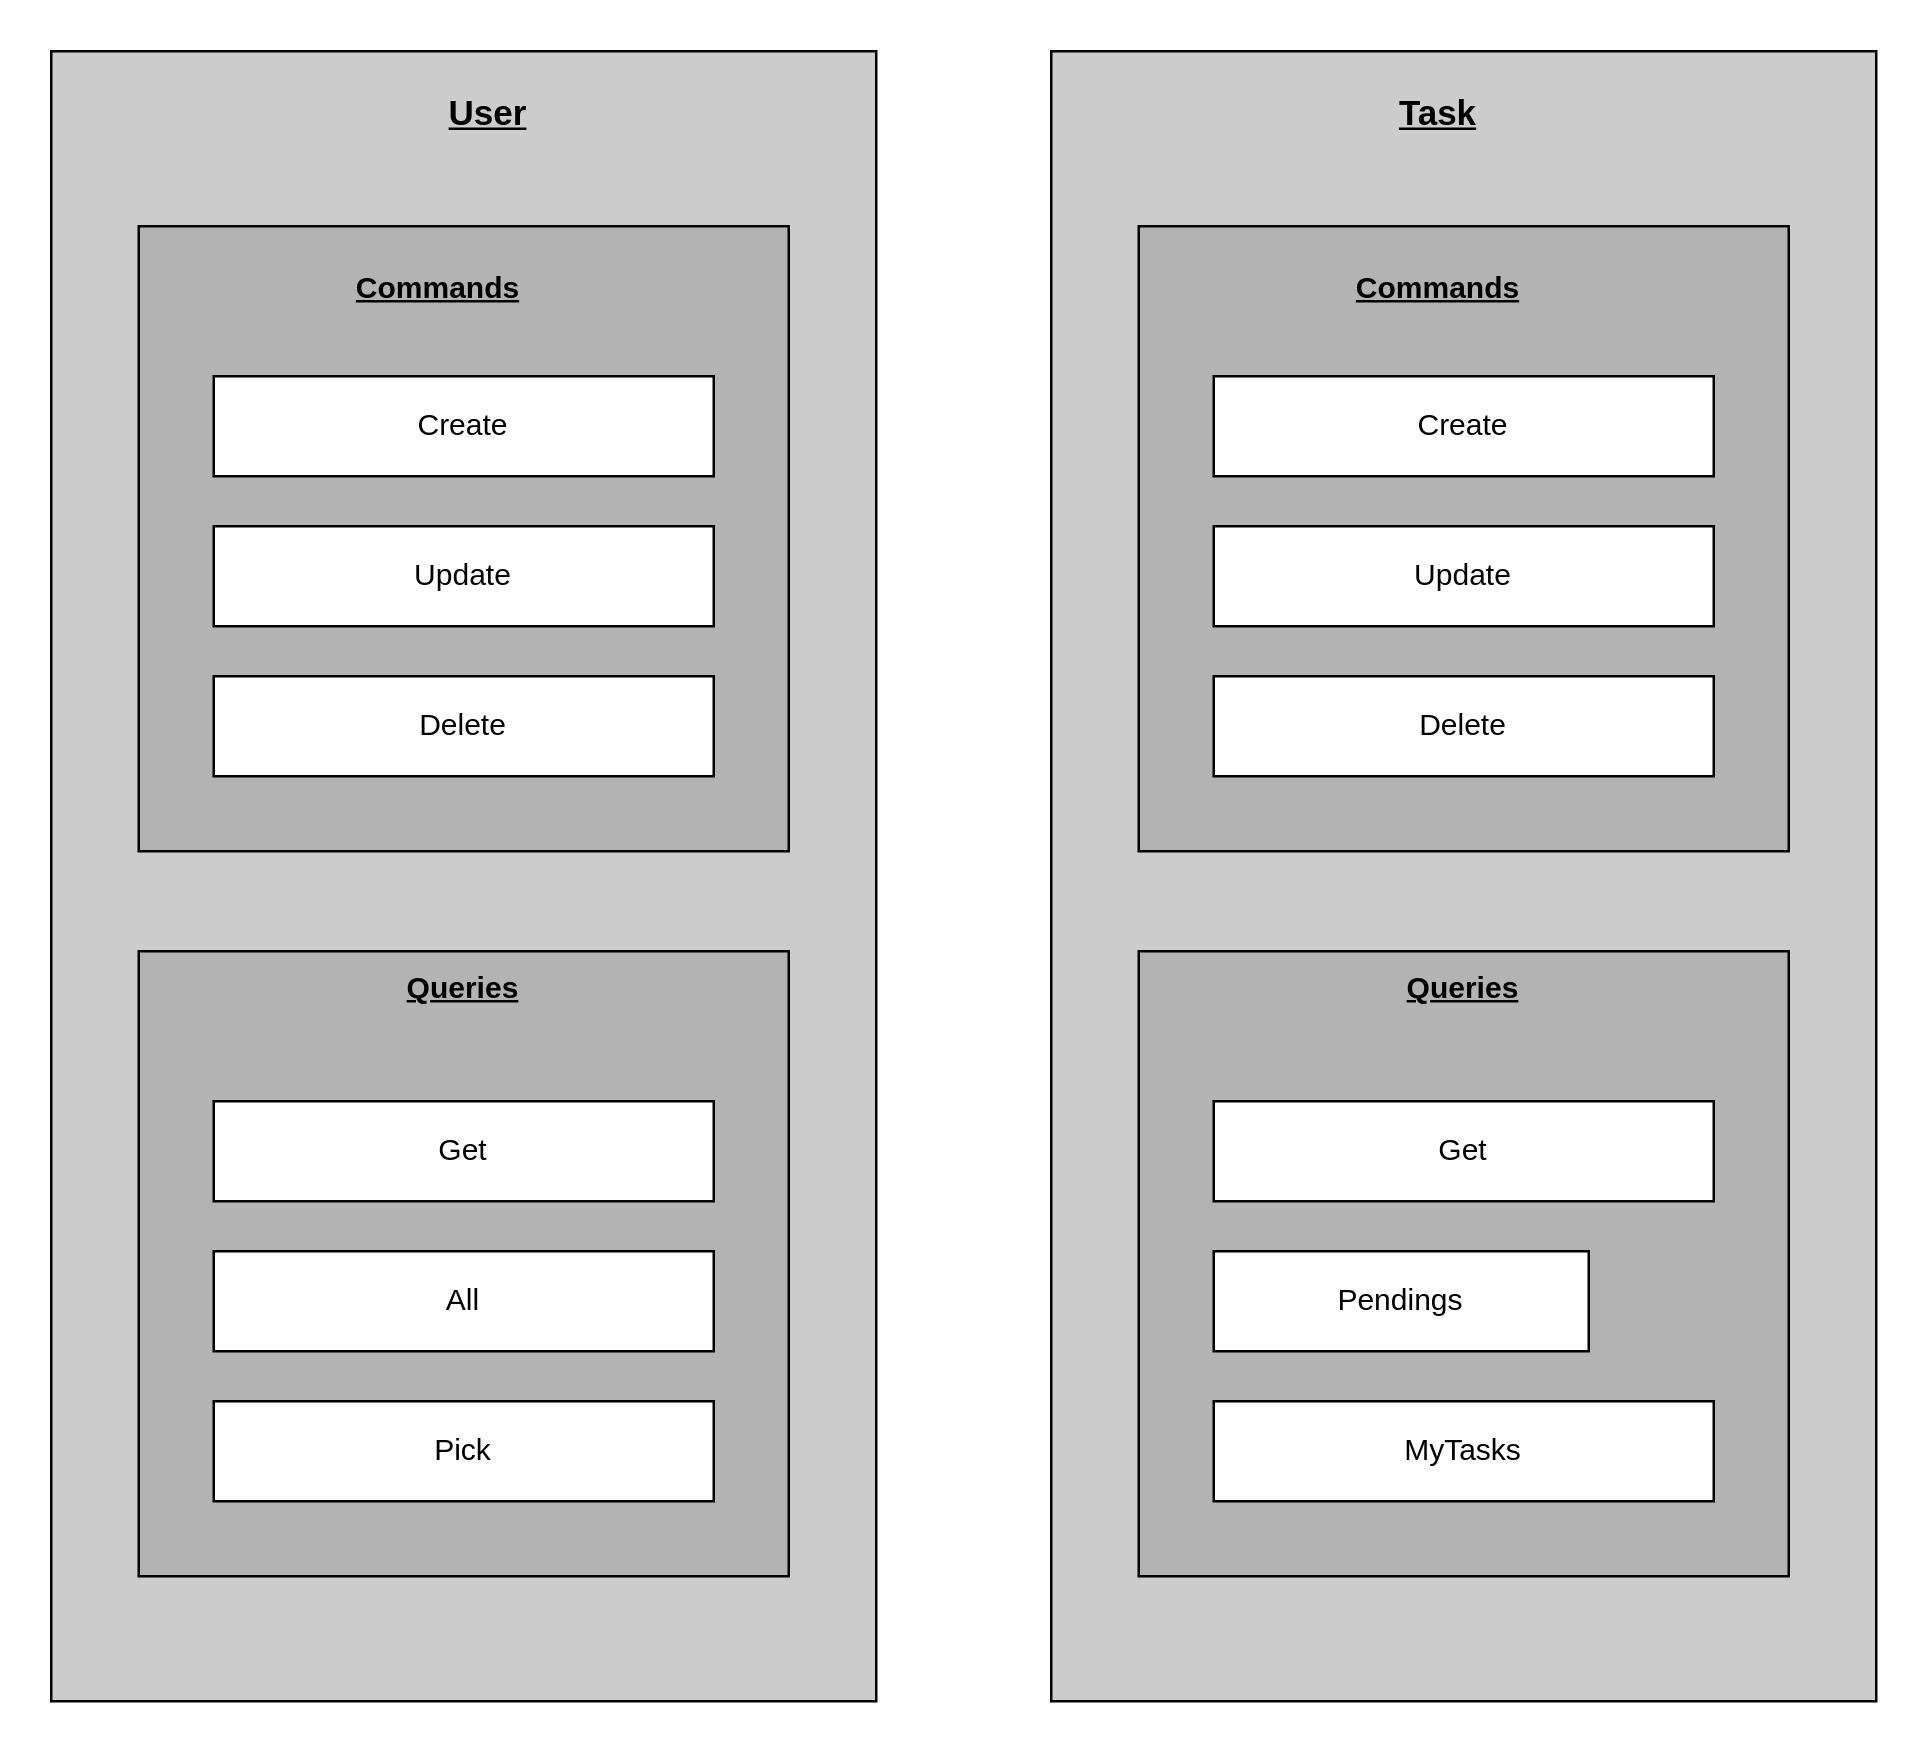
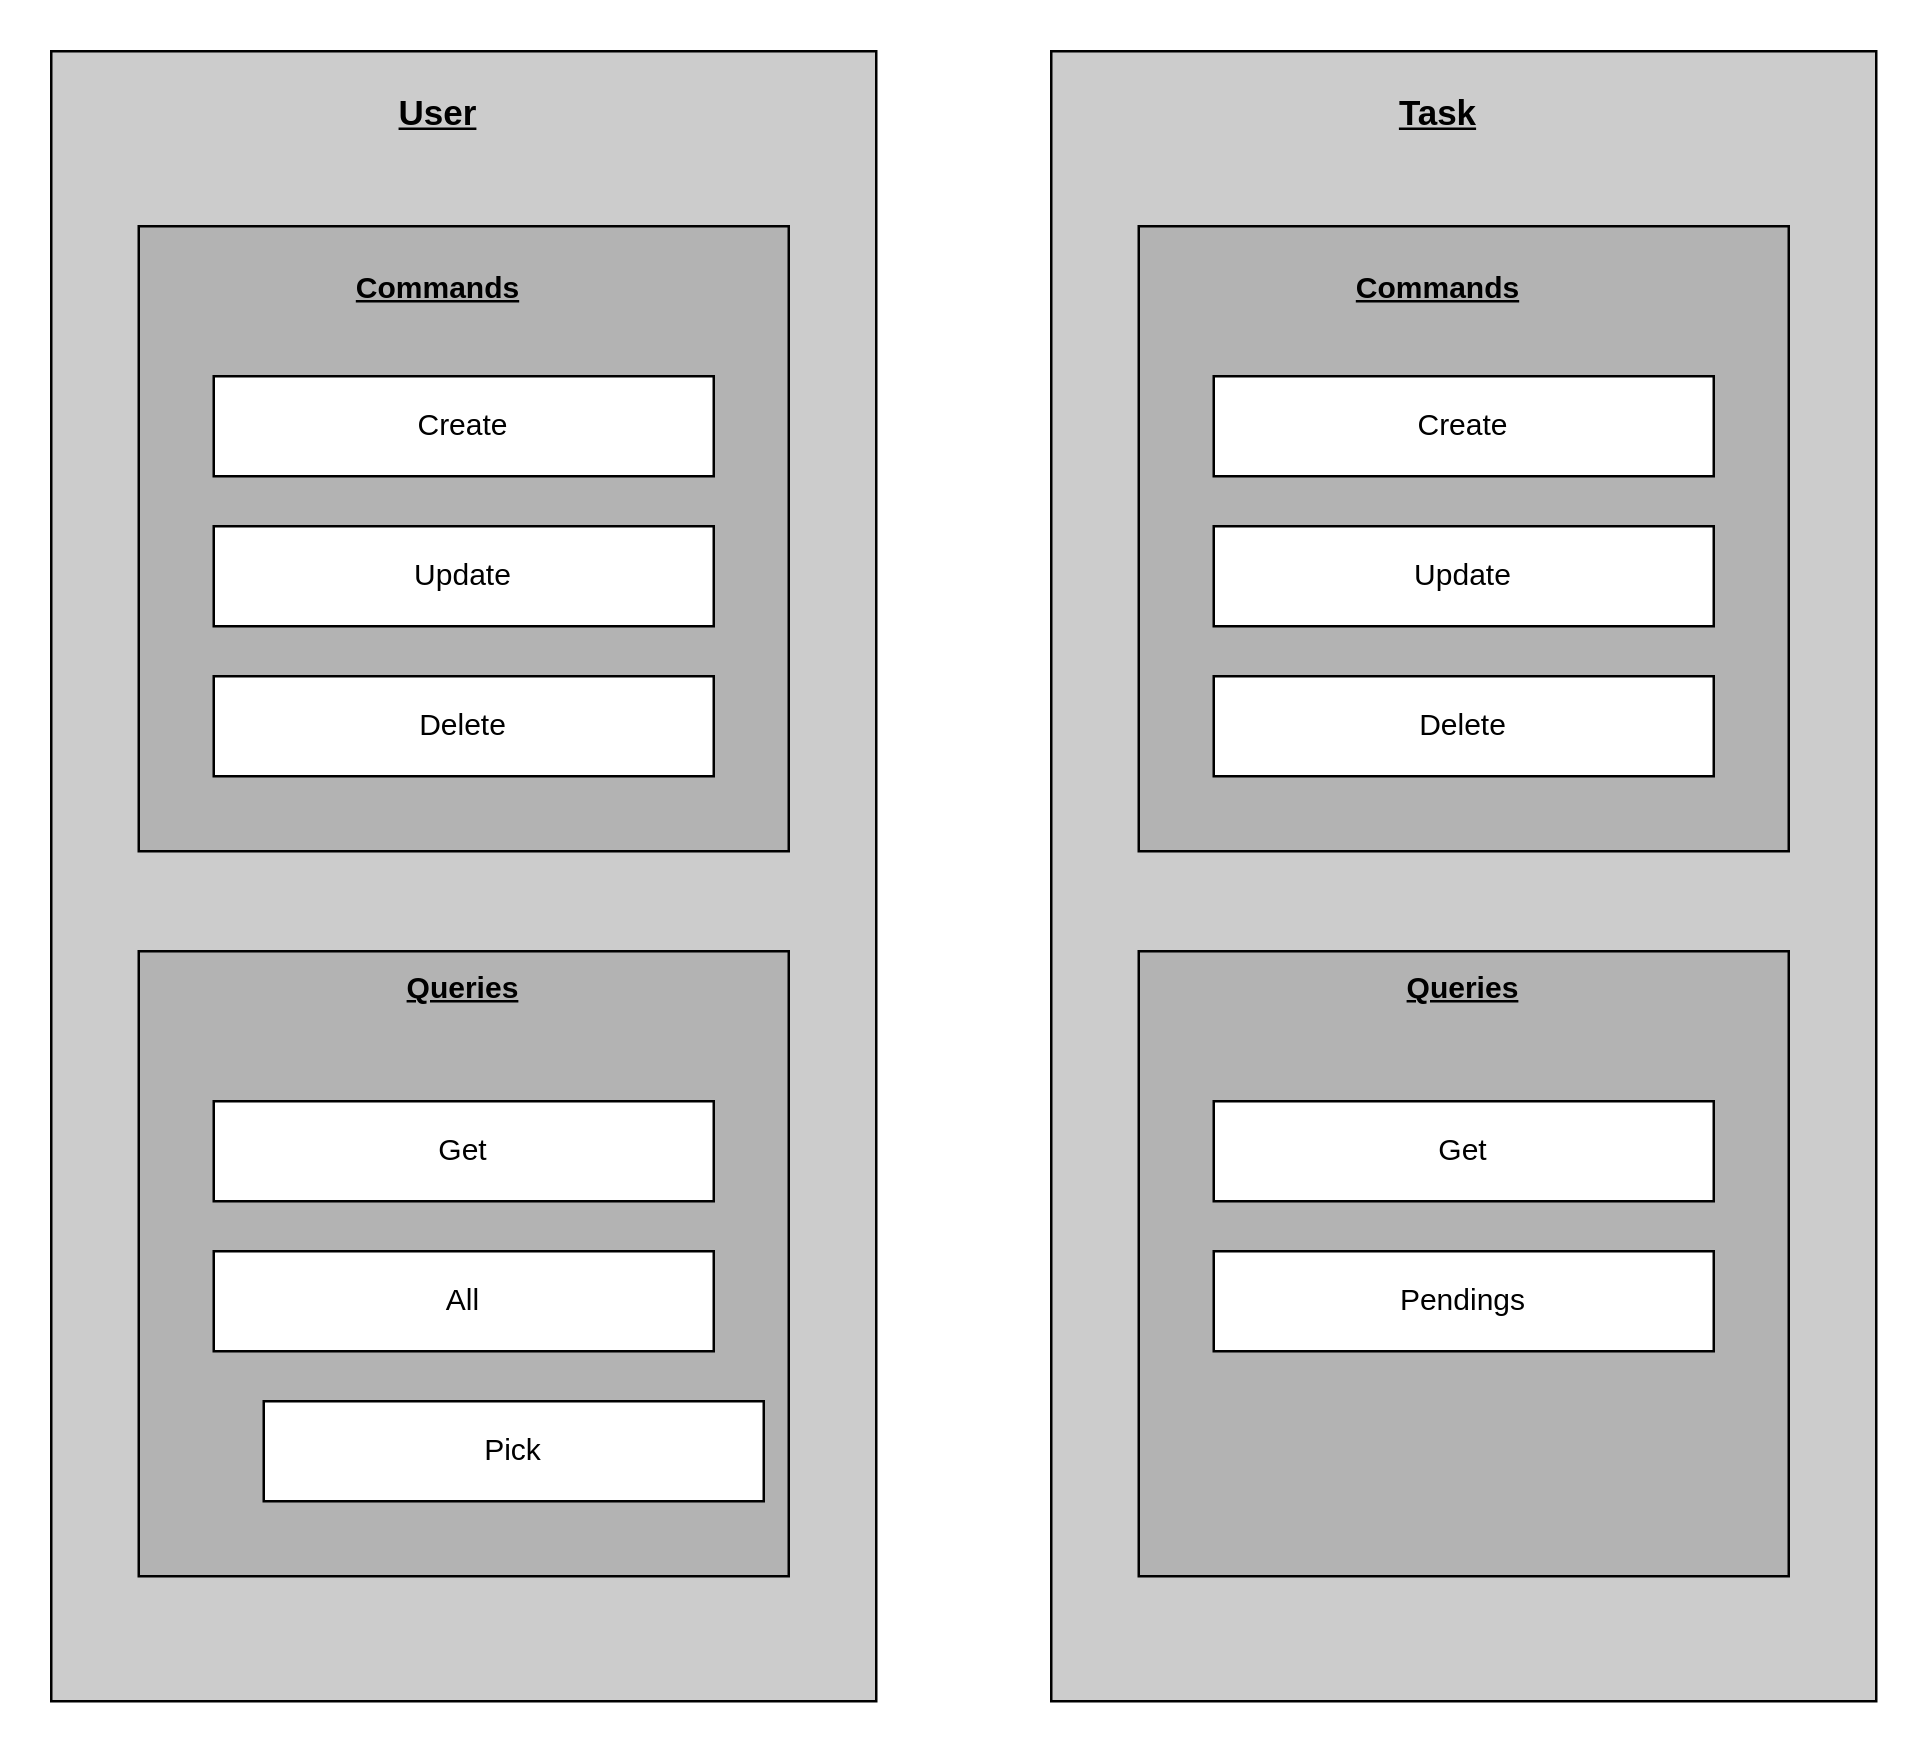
- <mxCell id="13" value="User" style="text;html=1;strokeColor=none;fillColor=none;align=center;verticalAlign=middle;whiteSpace=wrap;rounded=0;fontStyle=5;fontSize=14;" parent="1" vertex="1"><mxGeometry x="165" y="30" width="60" height="30" as="geometry" /></mxCell>
+ <mxCell id="13" value="User" style="text;html=1;strokeColor=none;fillColor=none;align=center;verticalAlign=middle;whiteSpace=wrap;rounded=0;fontStyle=5;fontSize=14;" parent="1" vertex="1"><mxGeometry x="145" y="30" width="60" height="30" as="geometry" /></mxCell>
- <mxCell id="21" value="Pendings" style="rounded=0;whiteSpace=wrap;html=1;" parent="1" vertex="1"><mxGeometry x="485" y="500" width="150" height="40" as="geometry" /></mxCell>
+ <mxCell id="21" value="Pendings" style="rounded=0;whiteSpace=wrap;html=1;" parent="1" vertex="1"><mxGeometry x="485" y="500" width="200" height="40" as="geometry" /></mxCell>
- <mxCell id="10" value="Pick" style="rounded=0;whiteSpace=wrap;html=1;" parent="1" vertex="1"><mxGeometry x="85" y="560" width="200" height="40" as="geometry" /></mxCell>
+ <mxCell id="10" value="Pick" style="rounded=0;whiteSpace=wrap;html=1;" parent="1" vertex="1"><mxGeometry x="105" y="560" width="200" height="40" as="geometry" /></mxCell>
- <mxCell id="22" value="MyTasks" style="rounded=0;whiteSpace=wrap;html=1;" parent="1" vertex="1"><mxGeometry x="485" y="560" width="200" height="40" as="geometry" /></mxCell>
